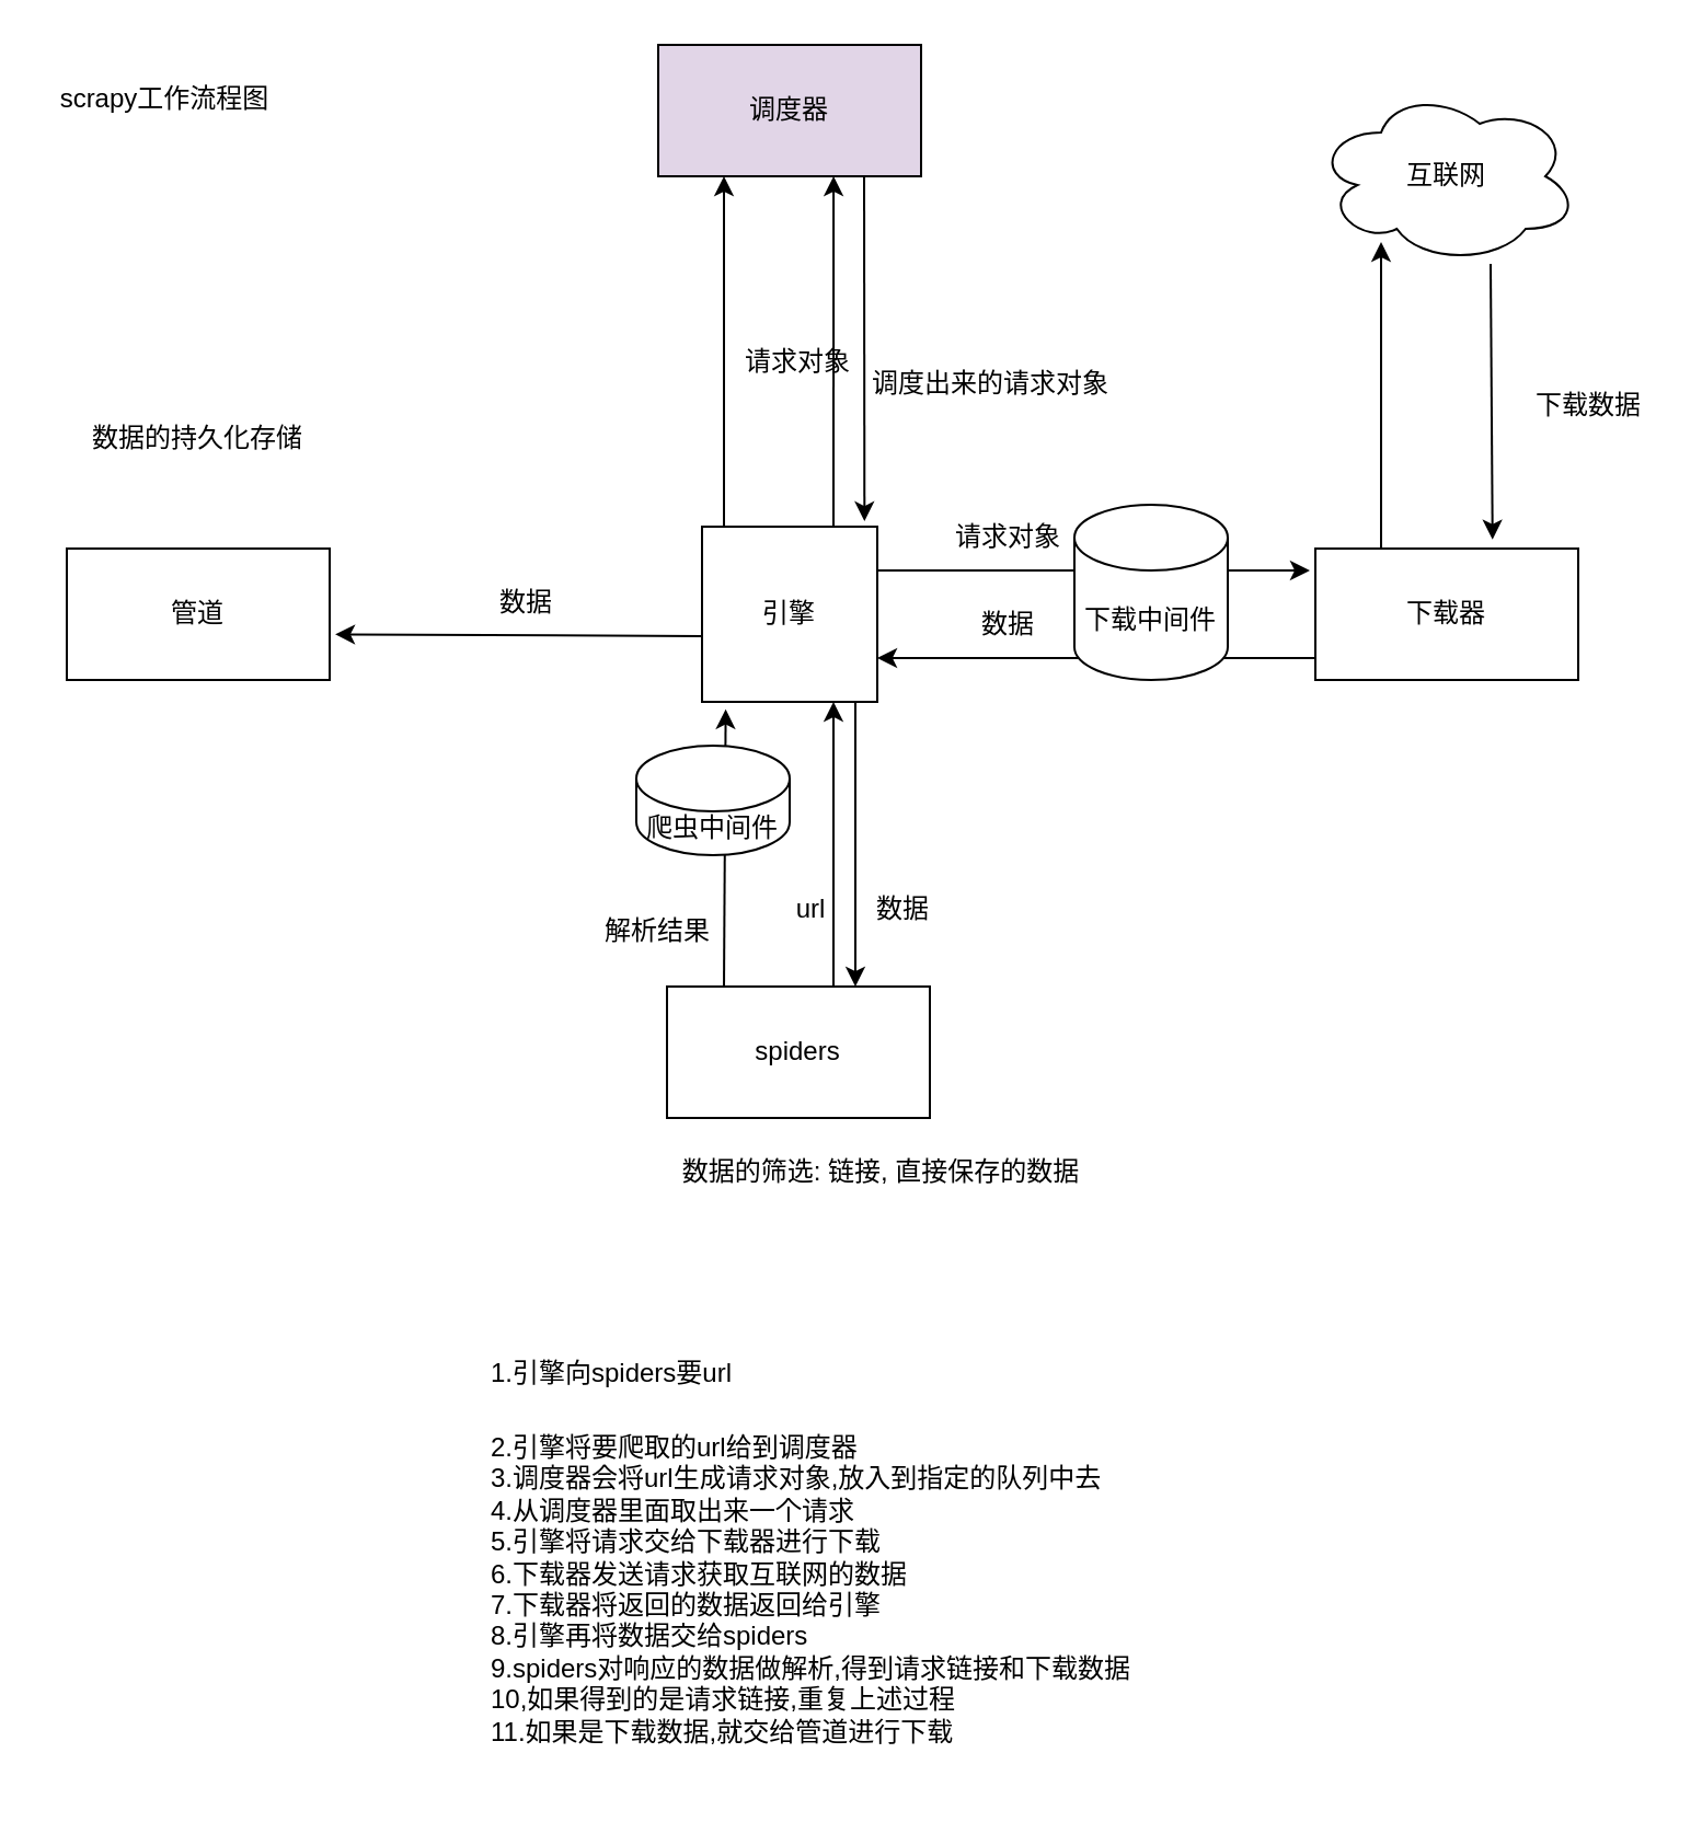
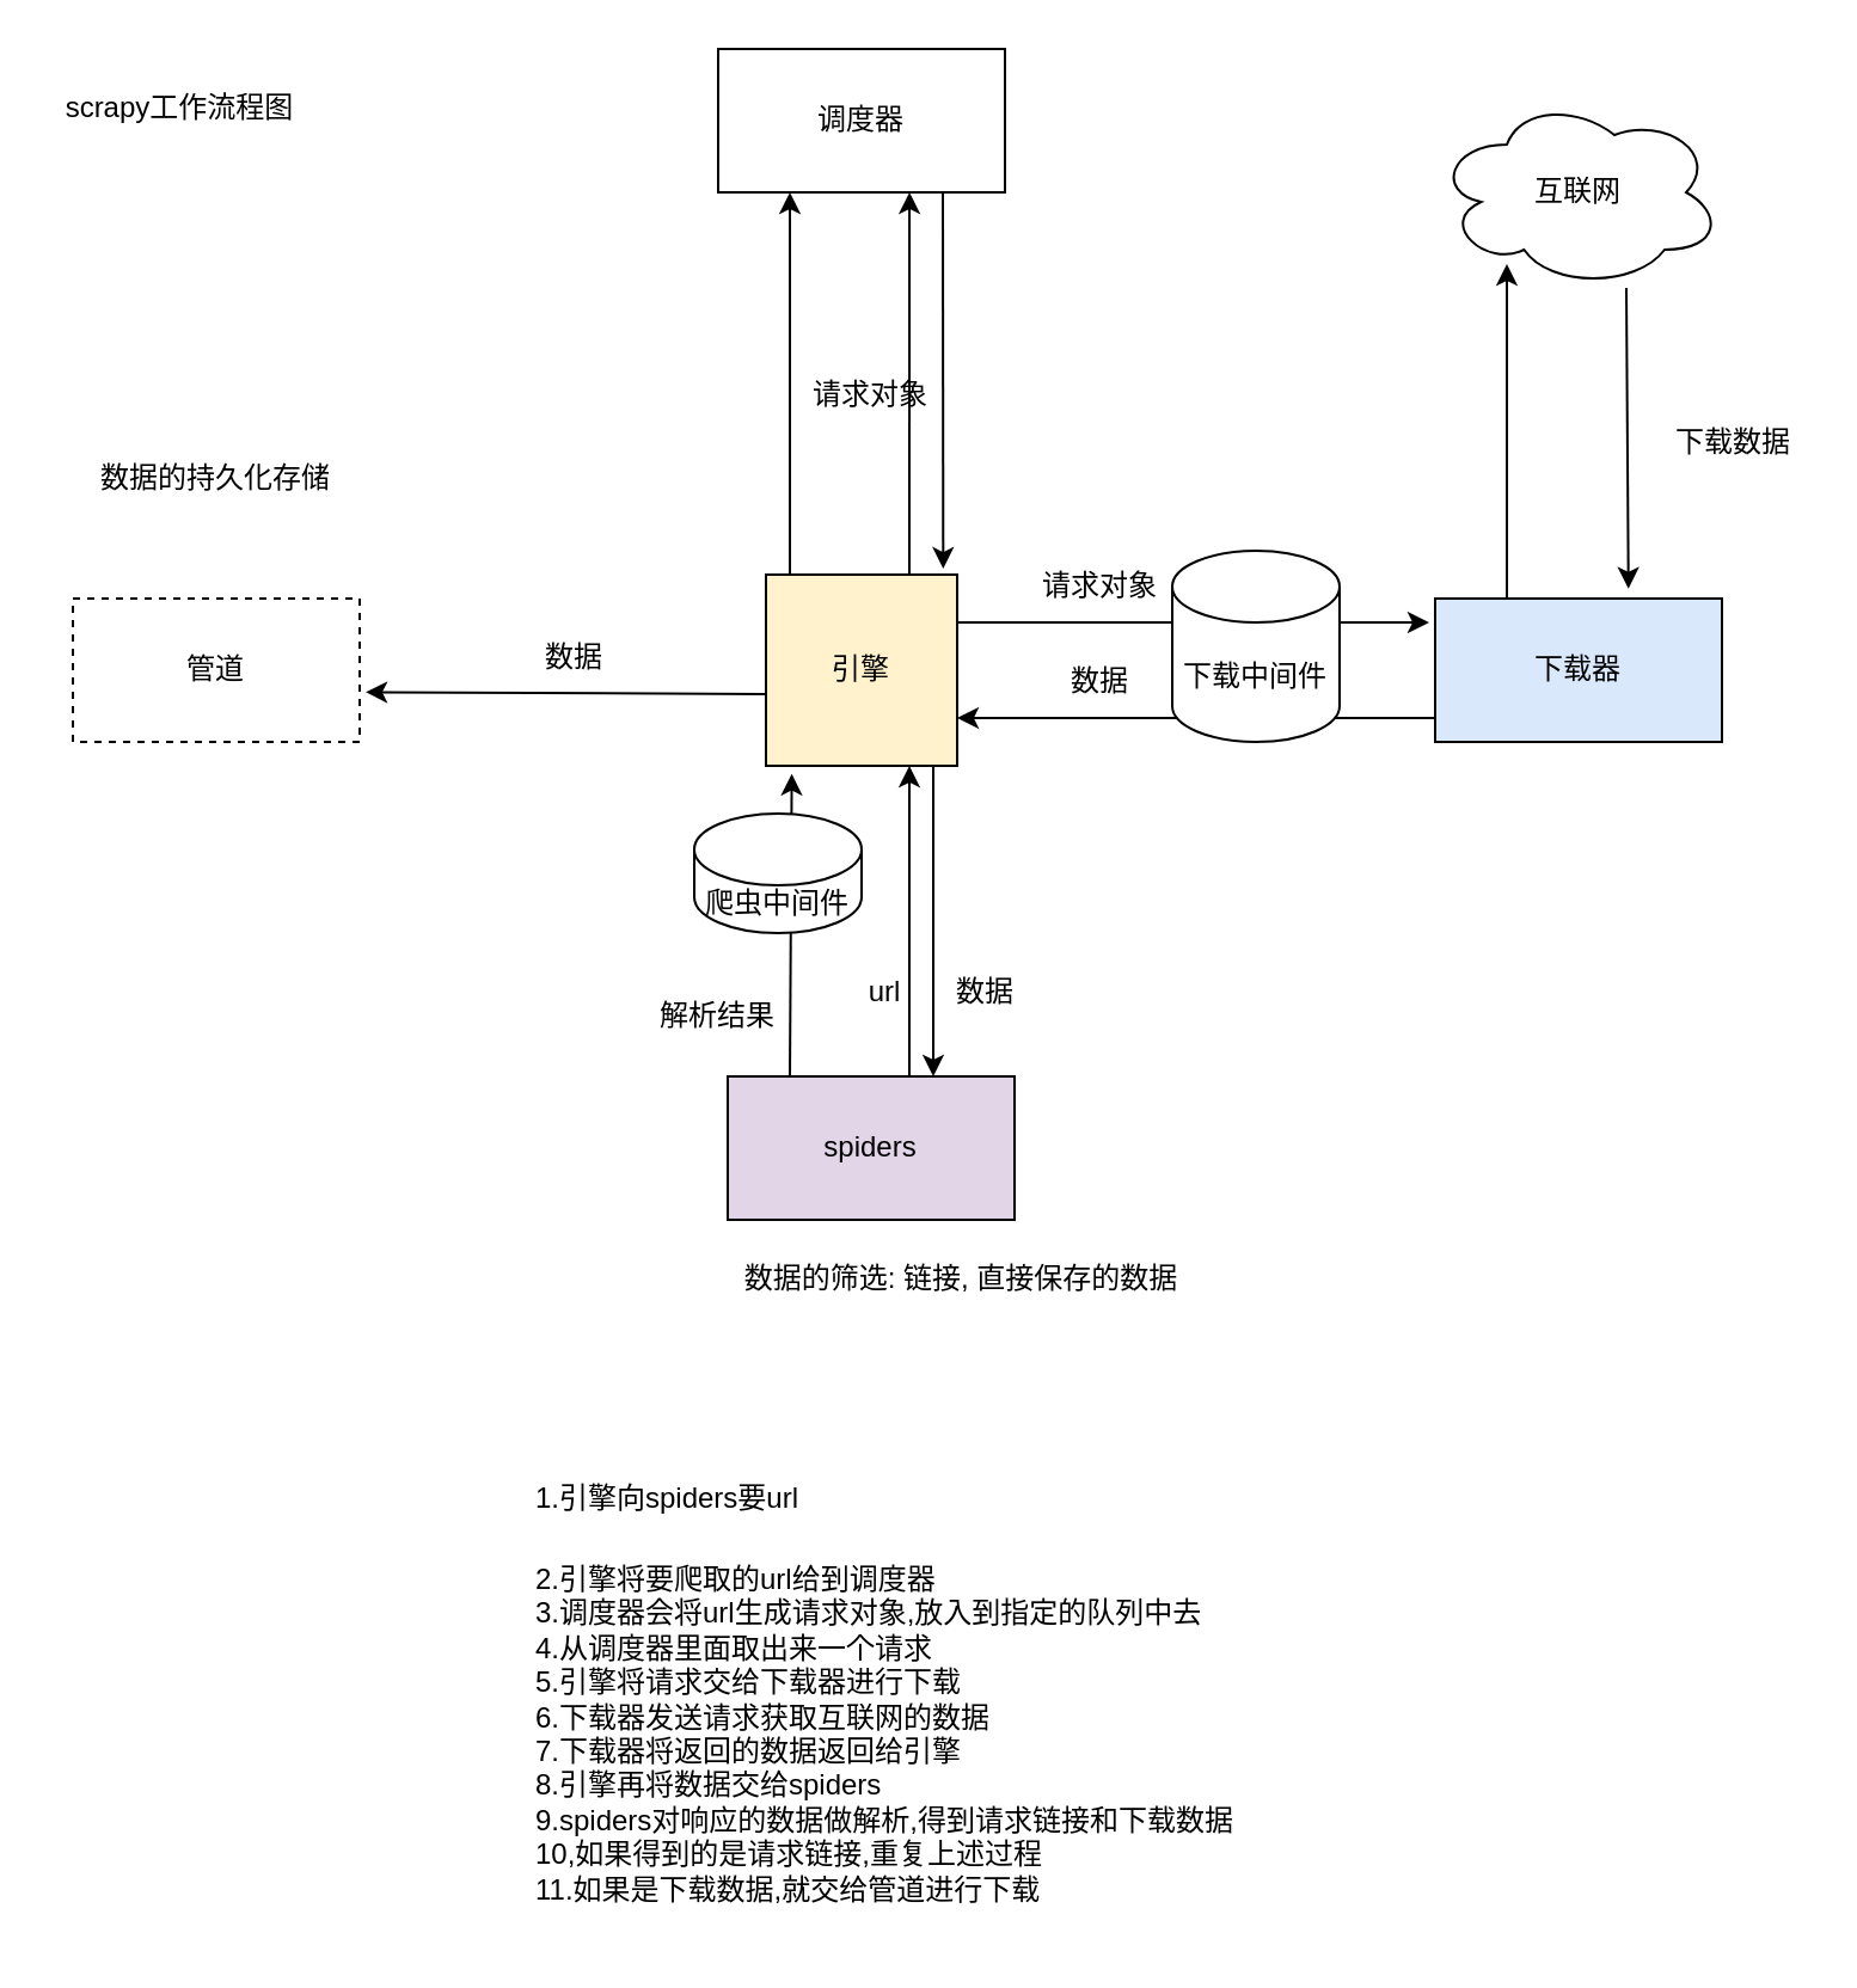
- <mxCell id="4" value="调度器" style="rounded=0;whiteSpace=wrap;html=1;fillColor=#e1d5e7;" vertex="1" parent="1"><mxGeometry x="300" y="20" width="120" height="60" as="geometry" /></mxCell>
+ <mxCell id="4" value="调度器" style="rounded=0;whiteSpace=wrap;html=1;" vertex="1" parent="1"><mxGeometry x="300" y="20" width="120" height="60" as="geometry" /></mxCell>
- <mxCell id="13" value="调度出来的请求对象" style="text;html=1;strokeColor=none;fillColor=none;align=center;verticalAlign=middle;whiteSpace=wrap;rounded=0;" vertex="1" parent="1"><mxGeometry x="394" y="160" width="116" height="30" as="geometry" /></mxCell>
- <mxCell id="7" value="管道" style="rounded=0;whiteSpace=wrap;html=1;" vertex="1" parent="1"><mxGeometry x="30" y="250" width="120" height="60" as="geometry" /></mxCell>
+ <mxCell id="7" value="管道" style="rounded=0;whiteSpace=wrap;html=1;dashed=1;" vertex="1" parent="1"><mxGeometry x="30" y="250" width="120" height="60" as="geometry" /></mxCell>
- <mxCell id="3" value="引擎" style="whiteSpace=wrap;html=1;aspect=fixed;" vertex="1" parent="1"><mxGeometry x="320" y="240" width="80" height="80" as="geometry" /></mxCell>
+ <mxCell id="3" value="引擎" style="whiteSpace=wrap;html=1;aspect=fixed;fillColor=#fff2cc;" vertex="1" parent="1"><mxGeometry x="320" y="240" width="80" height="80" as="geometry" /></mxCell>
- <mxCell id="5" value="下载器" style="rounded=0;whiteSpace=wrap;html=1;" vertex="1" parent="1"><mxGeometry x="600" y="250" width="120" height="60" as="geometry" /></mxCell>
+ <mxCell id="5" value="下载器" style="rounded=0;whiteSpace=wrap;html=1;fillColor=#dae8fc;" vertex="1" parent="1"><mxGeometry x="600" y="250" width="120" height="60" as="geometry" /></mxCell>
- <mxCell id="6" value="spiders" style="rounded=0;whiteSpace=wrap;html=1;" vertex="1" parent="1"><mxGeometry x="304" y="450" width="120" height="60" as="geometry" /></mxCell>
+ <mxCell id="6" value="spiders" style="rounded=0;whiteSpace=wrap;html=1;fillColor=#e1d5e7;" vertex="1" parent="1"><mxGeometry x="304" y="450" width="120" height="60" as="geometry" /></mxCell>
